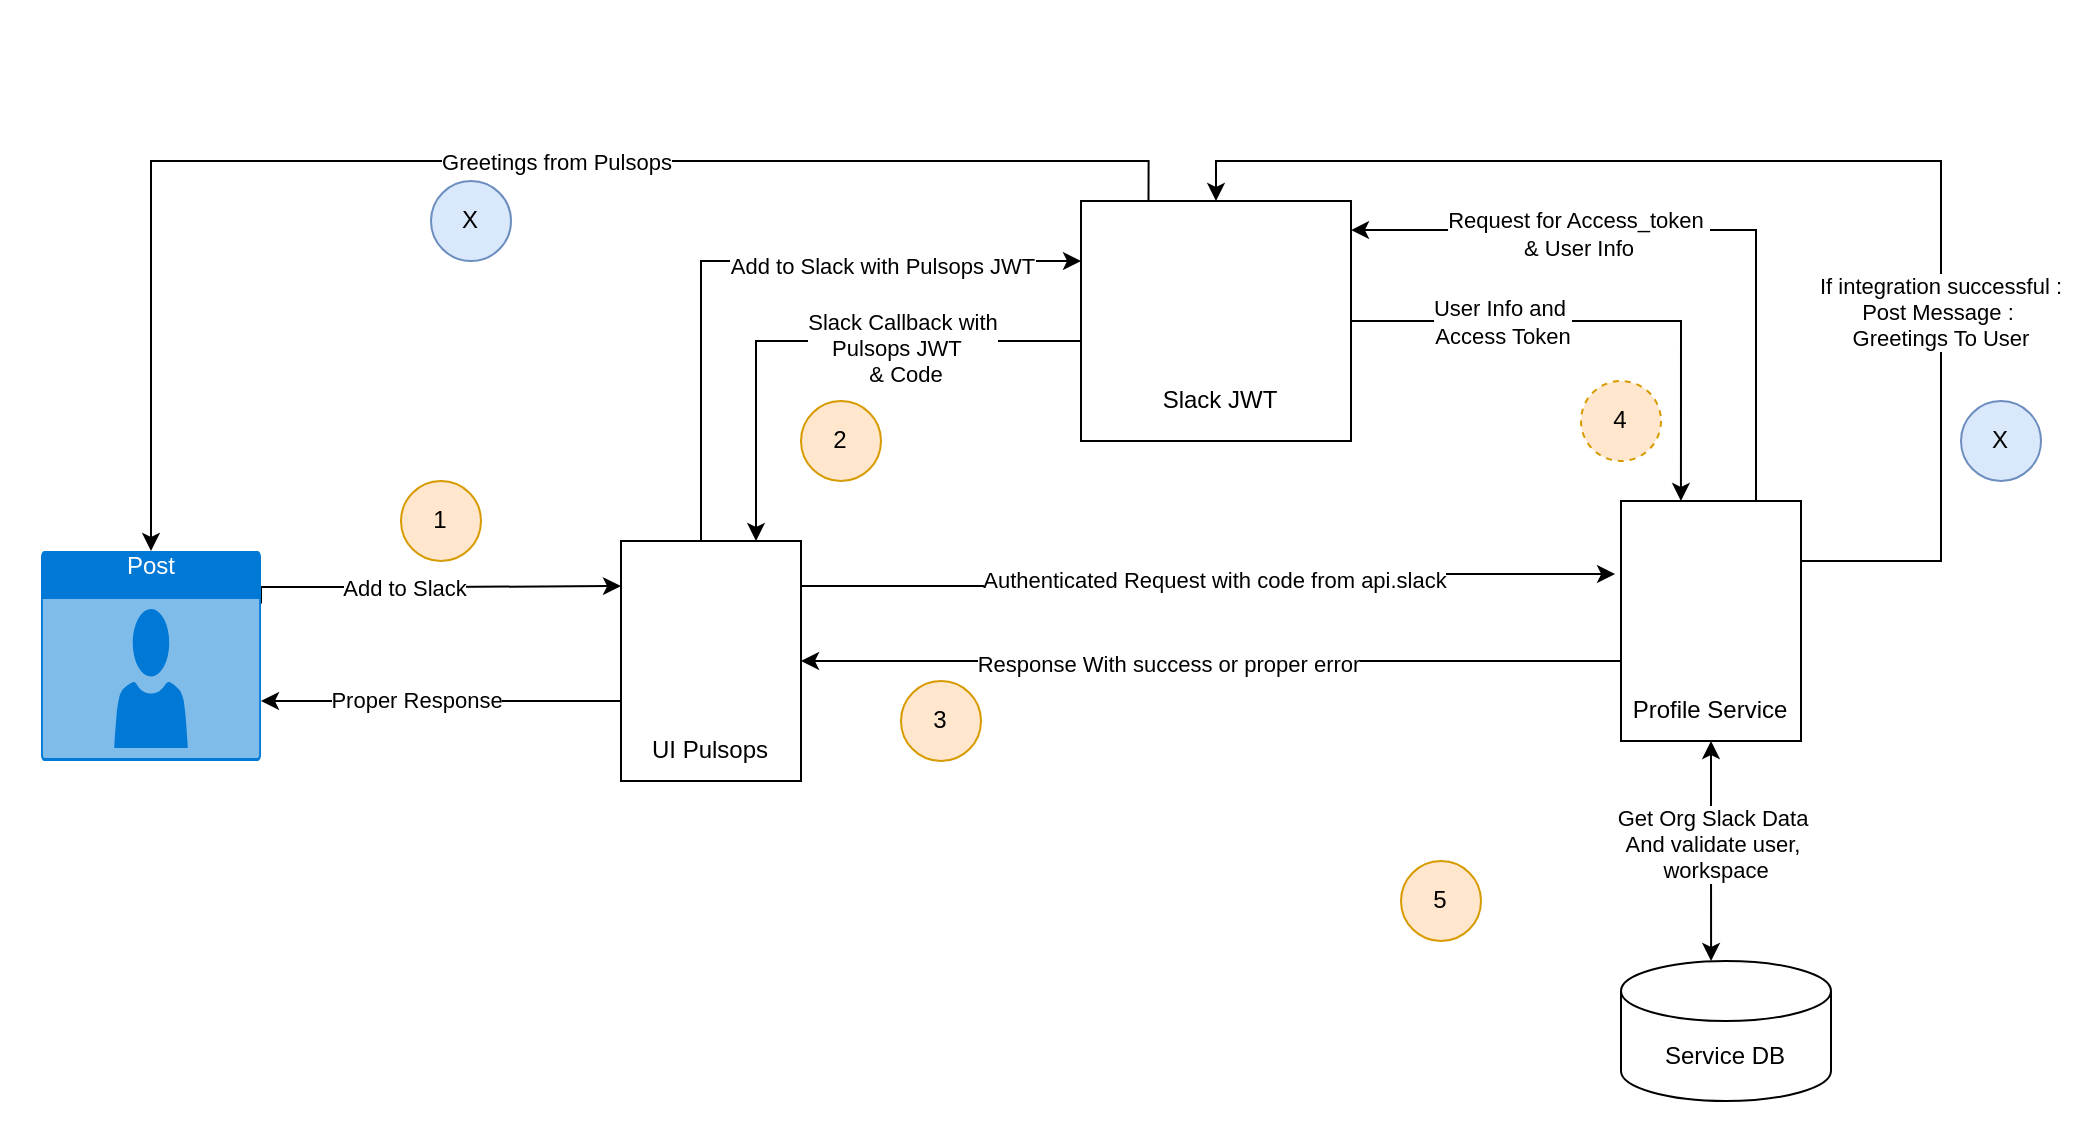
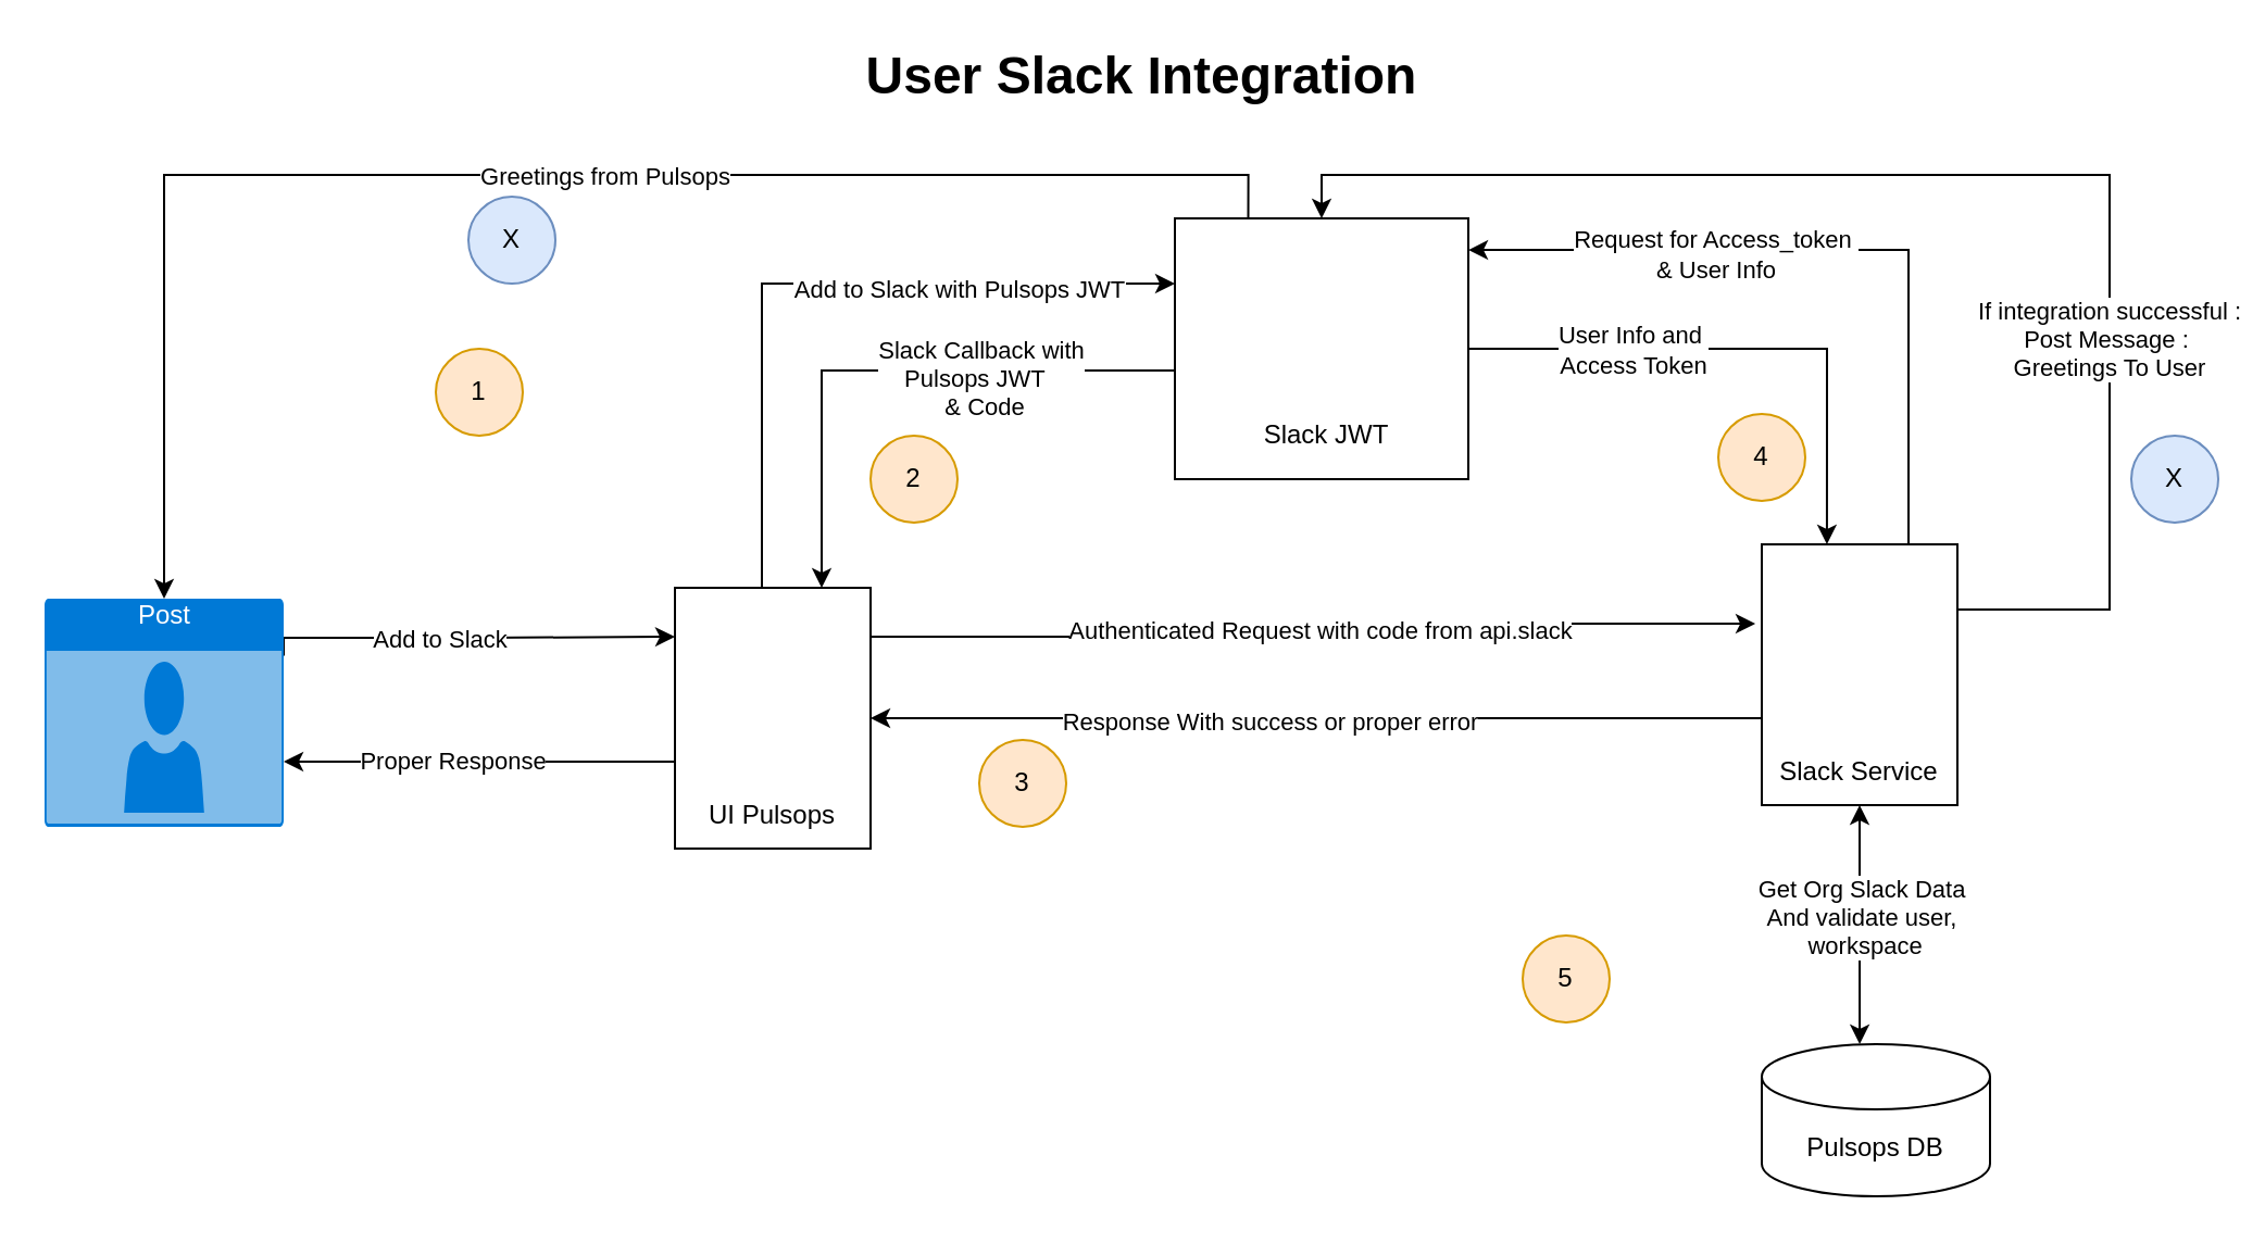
+ <mxCell id="44" value="&lt;b&gt;&lt;font style=&quot;font-size: 24px&quot;&gt;User Slack Integration&lt;/font&gt;&lt;/b&gt;" style="text;html=1;strokeColor=none;fillColor=none;align=center;verticalAlign=middle;whiteSpace=wrap;rounded=0;" parent="1" vertex="1"><mxGeometry x="380" y="20" width="290" height="30" as="geometry" /></mxCell>
- <mxCell id="41" value="4" style="ellipse;whiteSpace=wrap;html=1;aspect=fixed;fillColor=#ffe6cc;strokeColor=#d79b00;dashed=1;" parent="1" vertex="1"><mxGeometry x="790" y="190" width="40" height="40" as="geometry" /></mxCell>
+ <mxCell id="41" value="4" style="ellipse;whiteSpace=wrap;html=1;aspect=fixed;fillColor=#ffe6cc;strokeColor=#d79b00;" parent="1" vertex="1"><mxGeometry x="790" y="190" width="40" height="40" as="geometry" /></mxCell>
- <mxCell id="38" value="1" style="ellipse;whiteSpace=wrap;html=1;aspect=fixed;fillColor=#ffe6cc;strokeColor=#d79b00;" parent="1" vertex="1"><mxGeometry x="200" y="240" width="40" height="40" as="geometry" /></mxCell>
+ <mxCell id="38" value="1" style="ellipse;whiteSpace=wrap;html=1;aspect=fixed;fillColor=#ffe6cc;strokeColor=#d79b00;" parent="1" vertex="1"><mxGeometry x="200" y="160" width="40" height="40" as="geometry" /></mxCell>
- <mxCell id="13" value="Profile Service" style="text;html=1;strokeColor=none;fillColor=none;align=center;verticalAlign=middle;whiteSpace=wrap;rounded=0;" parent="10" vertex="1"><mxGeometry y="90" width="90" height="30" as="geometry" /></mxCell>
+ <mxCell id="13" value="Slack Service" style="text;html=1;strokeColor=none;fillColor=none;align=center;verticalAlign=middle;whiteSpace=wrap;rounded=0;" parent="10" vertex="1"><mxGeometry y="90" width="90" height="30" as="geometry" /></mxCell>
- <mxCell id="14" value="Service DB" style="shape=cylinder3;whiteSpace=wrap;html=1;boundedLbl=1;backgroundOutline=1;size=15;" parent="1" vertex="1"><mxGeometry x="810" y="480" width="105" height="70" as="geometry" /></mxCell>
+ <mxCell id="14" value="Pulsops DB" style="shape=cylinder3;whiteSpace=wrap;html=1;boundedLbl=1;backgroundOutline=1;size=15;" parent="1" vertex="1"><mxGeometry x="810" y="480" width="105" height="70" as="geometry" /></mxCell>
